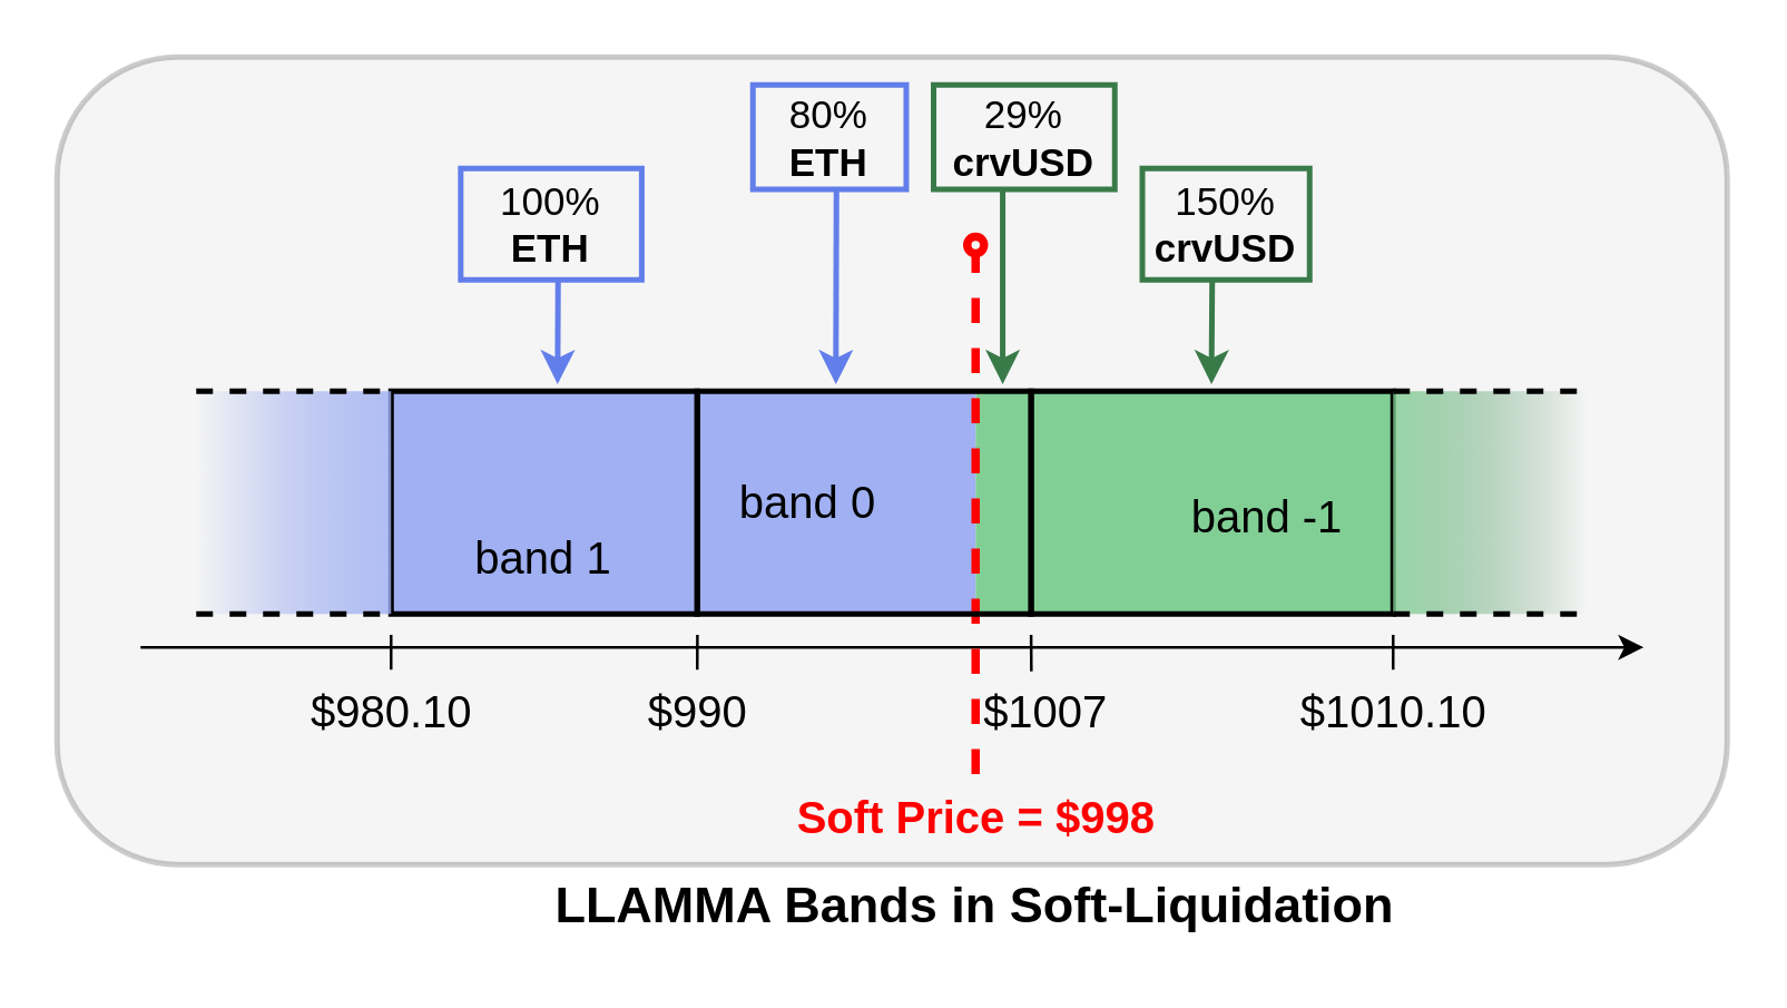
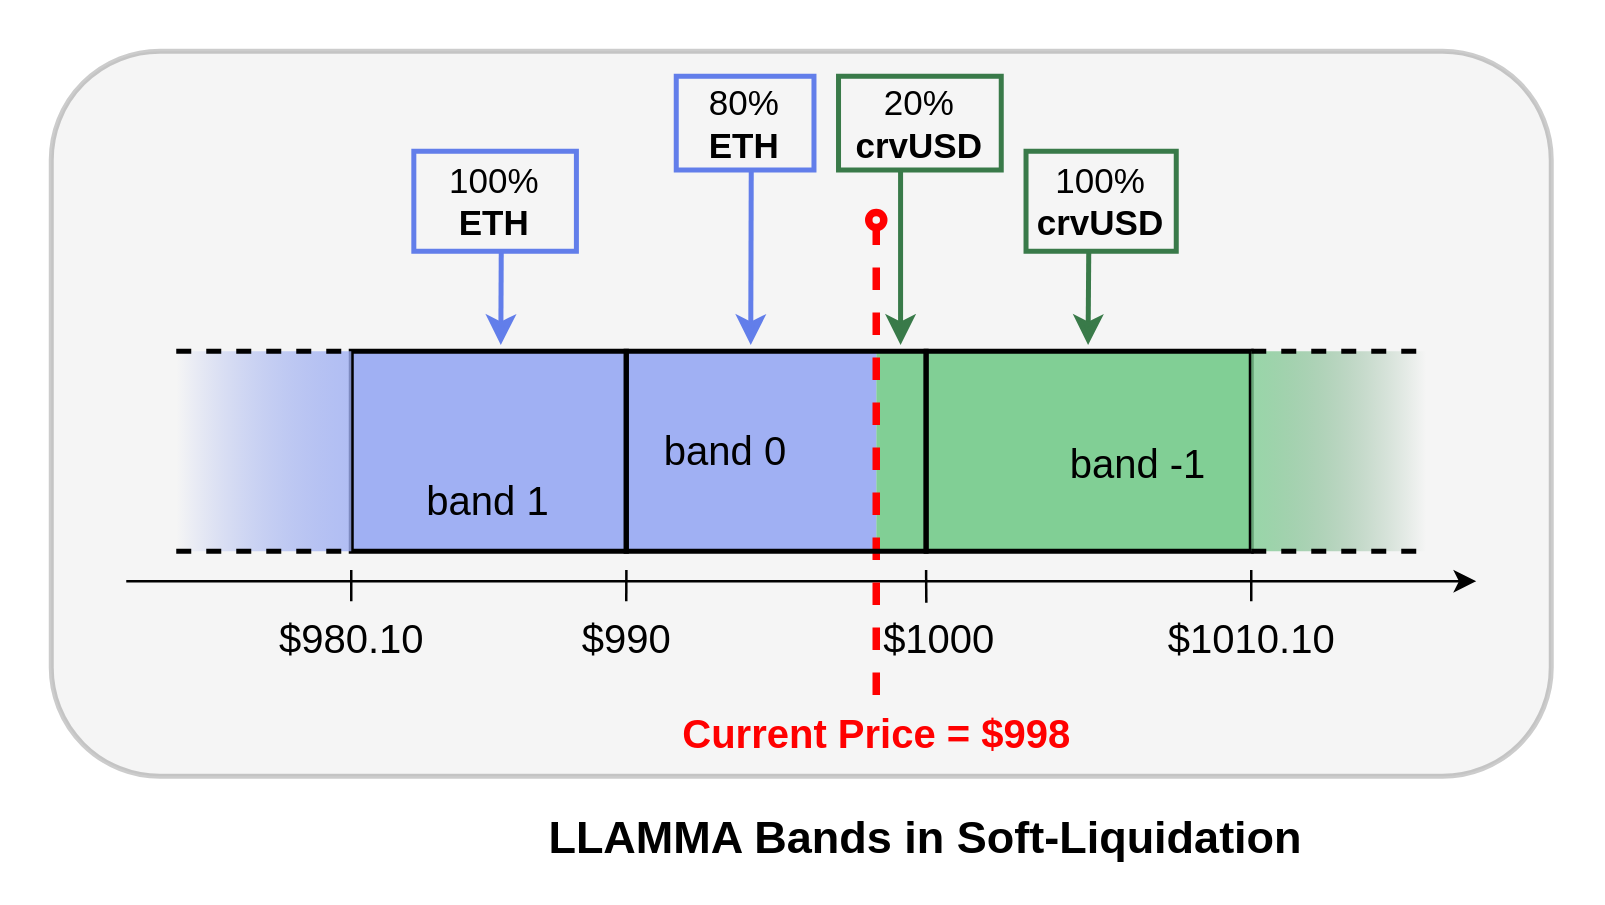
- <mxCell id="13" value="&lt;span style=&quot;font-weight: normal;&quot;&gt;29% &lt;/span&gt;crvUSD" style="rounded=0;whiteSpace=wrap;html=1;fillColor=none;strokeColor=#397A49;fontColor=#000000;fontStyle=1;strokeWidth=2;fontSize=14;" parent="1" vertex="1"><mxGeometry x="334.91" y="30" width="65.09" height="37.5" as="geometry" /></mxCell>
+ <mxCell id="13" value="&lt;span style=&quot;font-weight: normal;&quot;&gt;20% &lt;/span&gt;crvUSD" style="rounded=0;whiteSpace=wrap;html=1;fillColor=none;strokeColor=#397A49;fontColor=#000000;fontStyle=1;strokeWidth=2;fontSize=14;" parent="1" vertex="1"><mxGeometry x="334.91" y="30" width="65.09" height="37.5" as="geometry" /></mxCell>
- <mxCell id="36" value="&lt;span style=&quot;font-weight: normal;&quot;&gt;150% &lt;/span&gt;crvUSD" style="rounded=0;whiteSpace=wrap;html=1;fillColor=none;strokeColor=#397A49;fontColor=#000000;fontStyle=1;strokeWidth=2;fontSize=14;" parent="1" vertex="1"><mxGeometry x="409.91" y="60" width="60.09" height="40" as="geometry" /></mxCell>
+ <mxCell id="36" value="&lt;span style=&quot;font-weight: normal;&quot;&gt;100% &lt;/span&gt;crvUSD" style="rounded=0;whiteSpace=wrap;html=1;fillColor=none;strokeColor=#397A49;fontColor=#000000;fontStyle=1;strokeWidth=2;fontSize=14;" parent="1" vertex="1"><mxGeometry x="409.91" y="60" width="60.09" height="40" as="geometry" /></mxCell>
- <mxCell id="8" value="&lt;font style=&quot;font-size: 16px;&quot;&gt;$1007&lt;/font&gt;" style="text;html=1;align=center;verticalAlign=middle;resizable=0;points=[];autosize=1;strokeColor=none;fillColor=none;fontSize=12;" parent="1" vertex="1"><mxGeometry x="340" y="239.5" width="70" height="30" as="geometry" /></mxCell>
+ <mxCell id="8" value="&lt;font style=&quot;font-size: 16px;&quot;&gt;$1000&lt;/font&gt;" style="text;html=1;align=center;verticalAlign=middle;resizable=0;points=[];autosize=1;strokeColor=none;fillColor=none;fontSize=12;" parent="1" vertex="1"><mxGeometry x="340" y="239.5" width="70" height="30" as="geometry" /></mxCell>
- <mxCell id="9" value="&lt;font style=&quot;font-size: 16px;&quot;&gt;Soft Price = $998&lt;/font&gt;" style="text;html=1;align=center;verticalAlign=middle;resizable=0;points=[];autosize=1;strokeColor=none;fillColor=none;fontSize=12;fontStyle=1;fontColor=#FF0000;" parent="1" vertex="1"><mxGeometry x="260" y="277.5" width="180" height="30" as="geometry" /></mxCell>
+ <mxCell id="9" value="&lt;font style=&quot;font-size: 16px;&quot;&gt;Current Price = $998&lt;/font&gt;" style="text;html=1;align=center;verticalAlign=middle;resizable=0;points=[];autosize=1;strokeColor=none;fillColor=none;fontSize=12;fontStyle=1;fontColor=#FF0000;" parent="1" vertex="1"><mxGeometry x="260" y="277.5" width="180" height="30" as="geometry" /></mxCell>
- <mxCell id="16" value="LLAMMA Bands in Soft-Liquidation" style="text;html=1;strokeColor=none;fillColor=none;align=center;verticalAlign=middle;whiteSpace=wrap;rounded=0;fontStyle=1;fontSize=18;" parent="1" vertex="1"><mxGeometry x="169.97" y="310" width="360.06" height="30" as="geometry" /></mxCell>
+ <mxCell id="16" value="LLAMMA Bands in Soft-Liquidation" style="text;html=1;strokeColor=none;fillColor=none;align=center;verticalAlign=middle;whiteSpace=wrap;rounded=0;fontStyle=1;fontSize=18;" parent="1" vertex="1"><mxGeometry x="189.97" y="320" width="360.06" height="30" as="geometry" /></mxCell>
